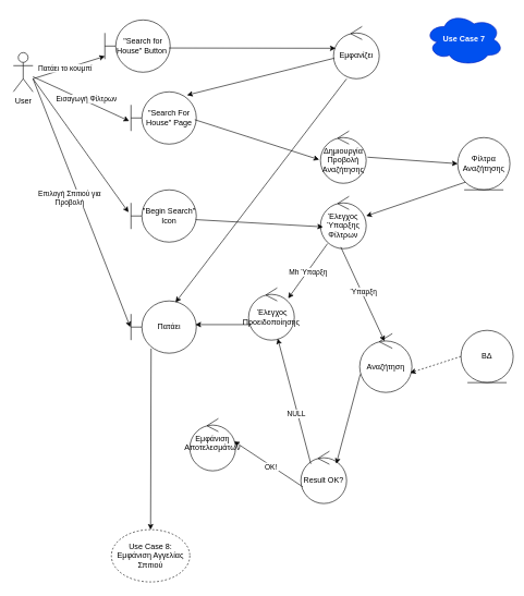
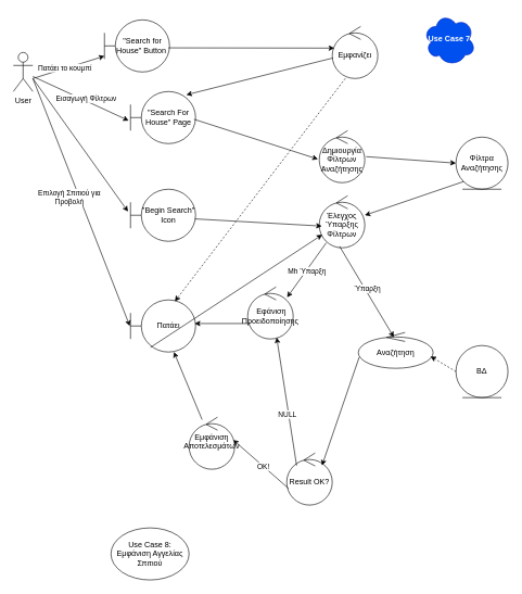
- <mxCell id="44" value="&lt;b&gt;Use Case 7&lt;/b&gt;" style="ellipse;shape=cloud;whiteSpace=wrap;html=1;fillColor=#0050ef;fontColor=#ffffff;strokeColor=#001DBC;" vertex="1" parent="1"><mxGeometry x="650" width="120" height="80" as="geometry" y="20" /></mxCell>
+ <mxCell id="44" value="&lt;b&gt;Use Case 7&lt;/b&gt;" style="ellipse;shape=cloud;whiteSpace=wrap;html=1;fillColor=#0050ef;fontColor=#ffffff;strokeColor=#001DBC;" vertex="1" parent="1"><mxGeometry x="650" y="20" width="80" height="80" as="geometry" /></mxCell>
- <mxCell id="12" value="Δημιουργία Προβολή Αναζήτησης" style="ellipse;shape=umlControl;whiteSpace=wrap;html=1;" parent="1" vertex="1"><mxGeometry x="490" y="200" width="70" height="80" as="geometry" /></mxCell>
+ <mxCell id="12" value="Δημιουργία Φίλτρων Αναζήτησης" style="ellipse;shape=umlControl;whiteSpace=wrap;html=1;" parent="1" vertex="1"><mxGeometry x="490" y="200" width="70" height="80" as="geometry" /></mxCell>
- <mxCell id="20" value="" style="endArrow=classic;html=1;rounded=0;exitX=0.286;exitY=1;exitDx=0;exitDy=0;exitPerimeter=0;entryX=0.682;entryY=0.027;entryDx=0;entryDy=0;entryPerimeter=0;" parent="1" source="6" target="19" edge="1"><mxGeometry width="50" height="50" relative="1" as="geometry"><mxPoint x="380" y="500" as="sourcePoint" /><mxPoint x="400" y="550" as="targetPoint" /></mxGeometry></mxCell>
+ <mxCell id="20" value="" style="endArrow=classic;html=1;rounded=0;exitX=0.286;exitY=1;exitDx=0;exitDy=0;exitPerimeter=0;entryX=0.682;entryY=0.027;entryDx=0;entryDy=0;entryPerimeter=0;dashed=1;" parent="1" source="6" target="19" edge="1"><mxGeometry width="50" height="50" relative="1" as="geometry"><mxPoint x="380" y="500" as="sourcePoint" /><mxPoint x="400" y="550" as="targetPoint" /></mxGeometry></mxCell>
- <mxCell id="29" value="&amp;nbsp;Έλεγχος Προειδοποίησης" style="ellipse;shape=umlControl;whiteSpace=wrap;html=1;" parent="1" vertex="1"><mxGeometry x="380" y="440" width="70" height="80" as="geometry" /></mxCell>
+ <mxCell id="29" value="&amp;nbsp;Eφάνιση Προειδοποίησης" style="ellipse;shape=umlControl;whiteSpace=wrap;html=1;" parent="1" vertex="1"><mxGeometry x="380" y="440" width="70" height="80" as="geometry" /></mxCell>
- <mxCell id="27" value="ΒΔ" style="ellipse;shape=umlEntity;whiteSpace=wrap;html=1;" parent="1" vertex="1"><mxGeometry x="705" y="505" width="80" height="80" as="geometry" /></mxCell>
+ <mxCell id="27" value="ΒΔ" style="ellipse;shape=umlEntity;whiteSpace=wrap;html=1;" parent="1" vertex="1"><mxGeometry x="700" y="530" width="80" height="80" as="geometry" /></mxCell>
- <mxCell id="26" value="&lt;div&gt;Αναζήτηση&lt;/div&gt;" style="ellipse;shape=umlControl;whiteSpace=wrap;html=1;" parent="1" vertex="1"><mxGeometry x="550" y="510" width="80" height="90" as="geometry" /></mxCell>
+ <mxCell id="26" value="&lt;div&gt;Αναζήτηση&lt;/div&gt;" style="ellipse;shape=umlControl;whiteSpace=wrap;html=1;" parent="1" vertex="1"><mxGeometry x="550" y="510" width="115" height="55" as="geometry" /></mxCell>
+ <mxCell id="40" value="" style="endArrow=classic;html=1;rounded=0;" parent="1" source="39" target="19" edge="1"><mxGeometry width="50" height="50" relative="1" as="geometry"><mxPoint x="380" y="520" as="sourcePoint" /><mxPoint x="430" y="470" as="targetPoint" /></mxGeometry></mxCell>
- <mxCell id="33" value="" style="endArrow=classic;html=1;rounded=0;exitX=0.308;exitY=0.91;exitDx=0;exitDy=0;exitPerimeter=0;entryX=0.5;entryY=0;entryDx=0;entryDy=0;" parent="1" source="19" target="34" edge="1"><mxGeometry width="50" height="50" relative="1" as="geometry"><mxPoint x="380" y="520" as="sourcePoint" /><mxPoint x="270" y="740" as="targetPoint" /></mxGeometry></mxCell>
+ <mxCell id="33" value="" style="endArrow=classic;html=1;rounded=0;exitX=0.308;exitY=0.91;exitDx=0;exitDy=0;exitPerimeter=0;" parent="1" source="19" target="17" edge="1"><mxGeometry width="50" height="50" relative="1" as="geometry"><mxPoint x="380" y="520" as="sourcePoint" /><mxPoint x="270" y="740" as="targetPoint" /></mxGeometry></mxCell>
- <mxCell id="35" value="Result OK?" style="ellipse;shape=umlControl;whiteSpace=wrap;html=1;" parent="1" vertex="1"><mxGeometry x="460" y="690" width="70" height="80" as="geometry" /></mxCell>
+ <mxCell id="35" value="Result OK?" style="ellipse;shape=umlControl;whiteSpace=wrap;html=1;" parent="1" vertex="1"><mxGeometry x="440" y="695" width="70" height="80" as="geometry" /></mxCell>
- <mxCell id="34" value="Use Case 8:&lt;div&gt;Eμφάνιση Αγγελίας Σπιτιού&lt;/div&gt;" style="ellipse;whiteSpace=wrap;html=1;dashed=1;" parent="1" vertex="1"><mxGeometry x="170" y="810" width="120" height="80" as="geometry" /></mxCell>
+ <mxCell id="34" value="Use Case 8:&lt;div&gt;Eμφάνιση Αγγελίας Σπιτιού&lt;/div&gt;" style="ellipse;whiteSpace=wrap;html=1;" parent="1" vertex="1"><mxGeometry x="170" y="810" width="120" height="80" as="geometry" /></mxCell>
